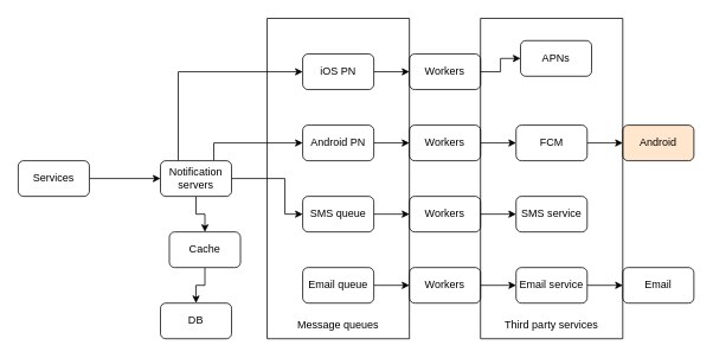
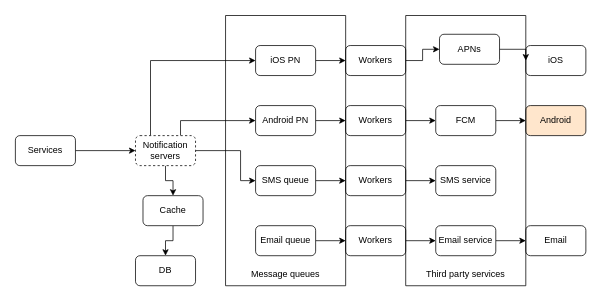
+ <mxCell id="28" style="edgeStyle=orthogonalEdgeStyle;rounded=0;orthogonalLoop=1;jettySize=auto;html=1;exitX=1;exitY=0.5;exitDx=0;exitDy=0;entryX=0;entryY=0.5;entryDx=0;entryDy=0;" edge="1" parent="1" source="29" target="25"><mxGeometry relative="1" as="geometry" /></mxCell>
+ <mxCell id="25" value="iOS" style="rounded=1;whiteSpace=wrap;html=1;" vertex="1" parent="1"><mxGeometry x="700" y="60" width="80" height="40" as="geometry" /></mxCell>
- <mxCell id="8" value="Notification servers" style="rounded=1;whiteSpace=wrap;html=1;" vertex="1" parent="1"><mxGeometry x="180" y="180" width="80" height="40" as="geometry" /></mxCell>
+ <mxCell id="8" value="Notification servers" style="rounded=1;whiteSpace=wrap;html=1;dashed=1;" vertex="1" parent="1"><mxGeometry x="180" y="180" width="80" height="40" as="geometry" /></mxCell>
